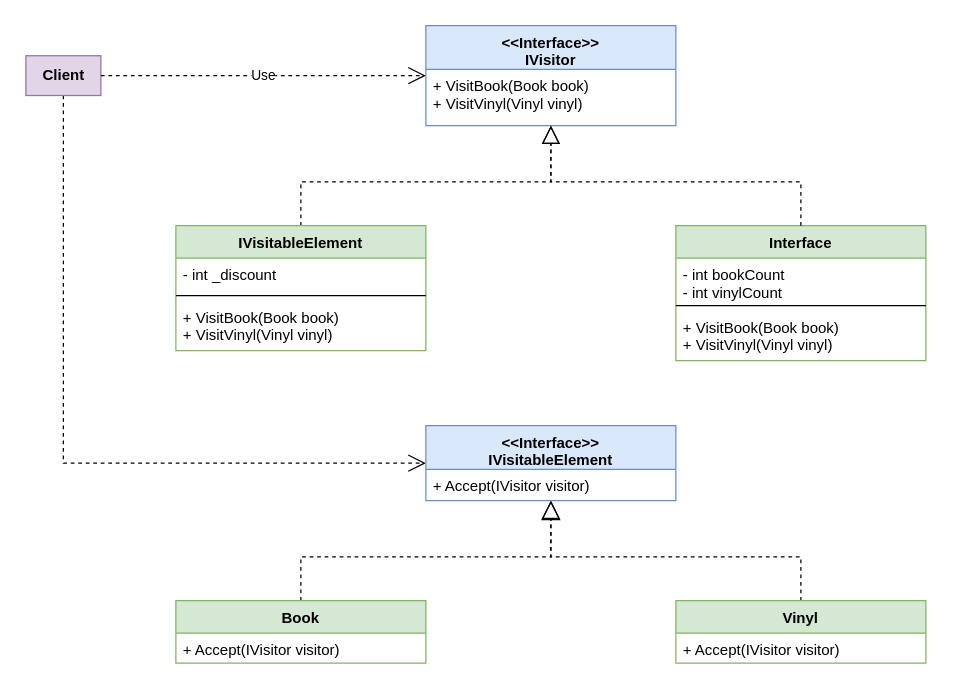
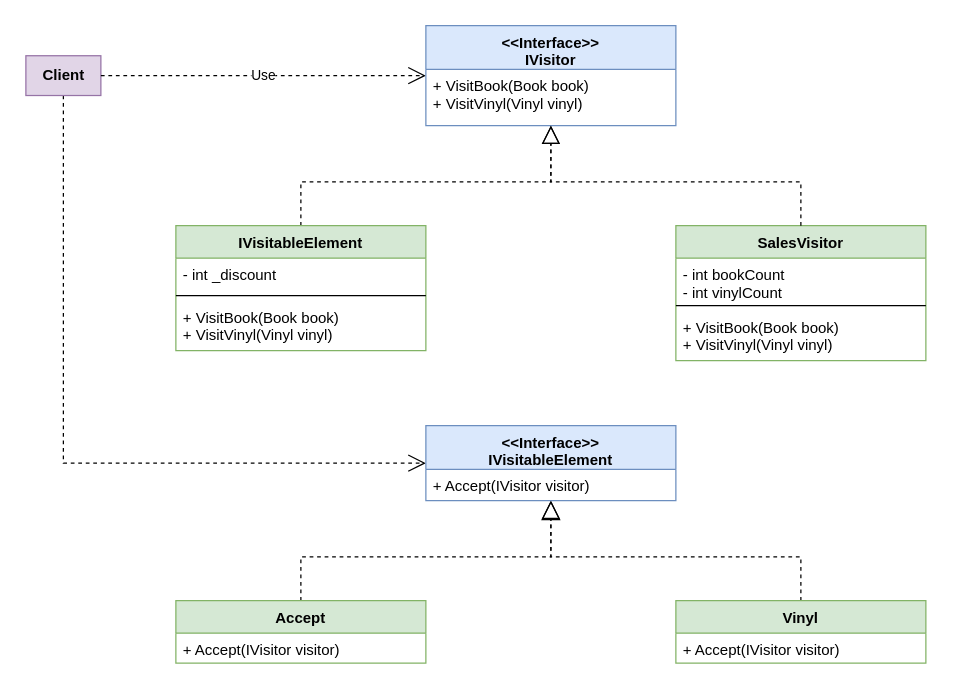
- <mxCell id="7" value="Interface" style="swimlane;fontStyle=1;align=center;verticalAlign=top;childLayout=stackLayout;horizontal=1;startSize=26;horizontalStack=0;resizeParent=1;resizeParentMax=0;resizeLast=0;collapsible=1;marginBottom=0;fillColor=#d5e8d4;strokeColor=#82b366;" vertex="1" parent="1"><mxGeometry x="540" y="180" width="200" height="108" as="geometry" /></mxCell>
+ <mxCell id="7" value="SalesVisitor" style="swimlane;fontStyle=1;align=center;verticalAlign=top;childLayout=stackLayout;horizontal=1;startSize=26;horizontalStack=0;resizeParent=1;resizeParentMax=0;resizeLast=0;collapsible=1;marginBottom=0;fillColor=#d5e8d4;strokeColor=#82b366;" vertex="1" parent="1"><mxGeometry x="540" y="180" width="200" height="108" as="geometry" /></mxCell>
- <mxCell id="23" value="Book" style="swimlane;fontStyle=1;align=center;verticalAlign=top;childLayout=stackLayout;horizontal=1;startSize=26;horizontalStack=0;resizeParent=1;resizeParentMax=0;resizeLast=0;collapsible=1;marginBottom=0;fillColor=#d5e8d4;strokeColor=#82b366;" vertex="1" parent="1"><mxGeometry x="140" y="480" width="200" height="50" as="geometry" /></mxCell>
+ <mxCell id="23" value="Accept" style="swimlane;fontStyle=1;align=center;verticalAlign=top;childLayout=stackLayout;horizontal=1;startSize=26;horizontalStack=0;resizeParent=1;resizeParentMax=0;resizeLast=0;collapsible=1;marginBottom=0;fillColor=#d5e8d4;strokeColor=#82b366;" vertex="1" parent="1"><mxGeometry x="140" y="480" width="200" height="50" as="geometry" /></mxCell>
